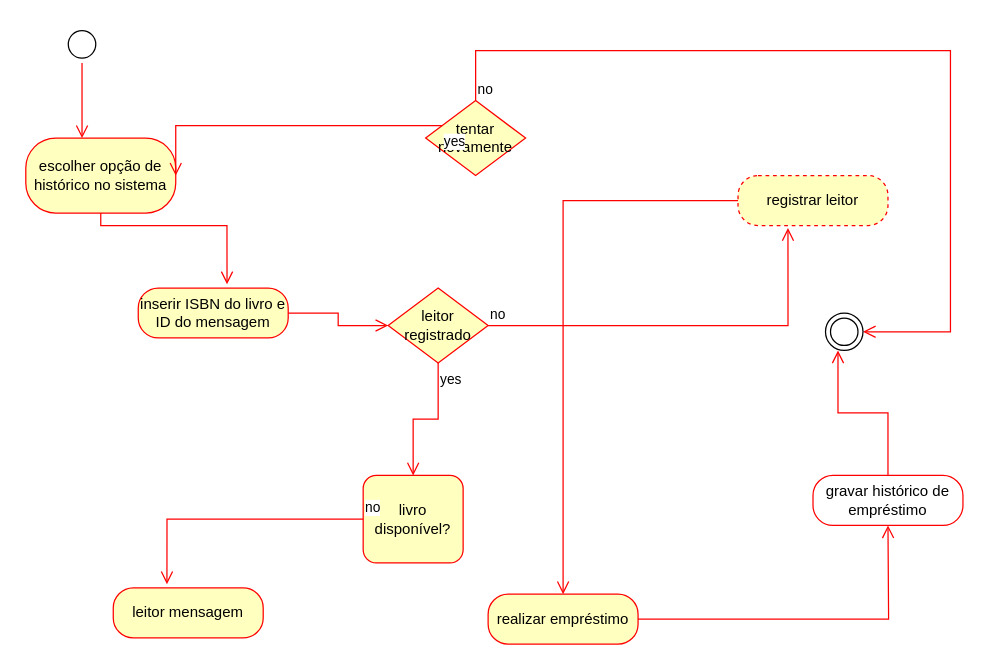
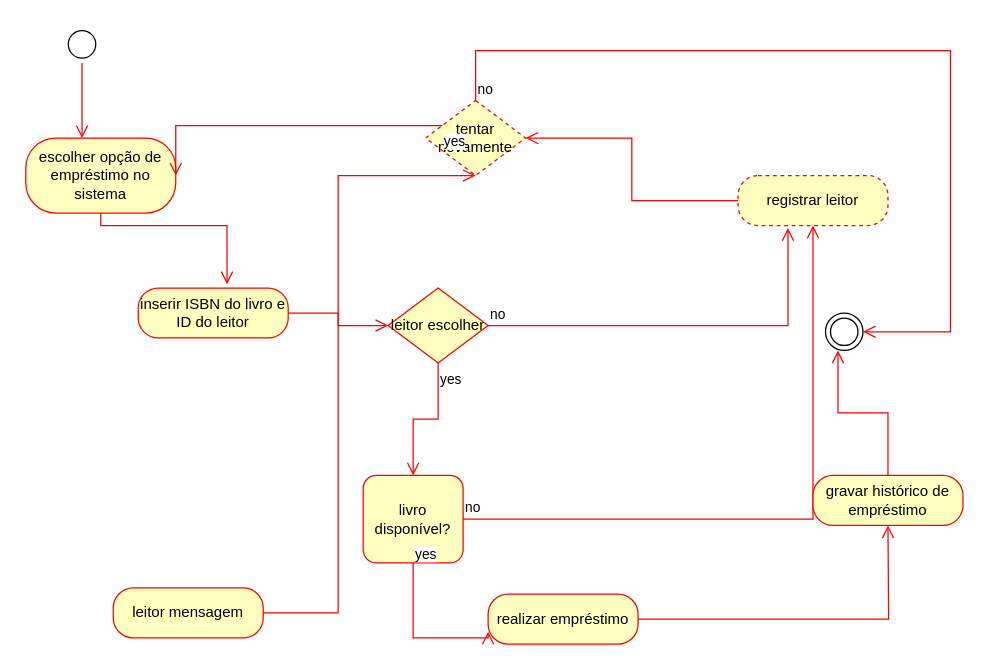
- <mxCell id="8" value="tentar novamente" style="rhombus;whiteSpace=wrap;html=1;fontColor=#000000;fillColor=#ffffc0;strokeColor=#ff0000;" vertex="1" parent="1"><mxGeometry x="340" y="80" width="80" height="60" as="geometry" /></mxCell>
+ <mxCell id="8" value="tentar novamente" style="rhombus;whiteSpace=wrap;html=1;fontColor=#000000;fillColor=#ffffc0;strokeColor=#ff0000;dashed=1;" vertex="1" parent="1"><mxGeometry x="340" y="80" width="80" height="60" as="geometry" /></mxCell>
- <mxCell id="2" value="escolher opção de histórico no sistema" style="rounded=1;whiteSpace=wrap;html=1;arcSize=40;fontColor=#000000;fillColor=#ffffc0;strokeColor=#ff0000;" vertex="1" parent="1"><mxGeometry x="20" y="110" width="120" height="60" as="geometry" /></mxCell>
+ <mxCell id="2" value="escolher opção de empréstimo no sistema" style="rounded=1;whiteSpace=wrap;html=1;arcSize=40;fontColor=#000000;fillColor=#ffffc0;strokeColor=#ff0000;" vertex="1" parent="1"><mxGeometry x="20" y="110" width="120" height="60" as="geometry" /></mxCell>
- <mxCell id="6" value="inserir ISBN do livro e ID do mensagem" style="rounded=1;whiteSpace=wrap;html=1;arcSize=40;fontColor=#000000;fillColor=#ffffc0;strokeColor=#ff0000;" vertex="1" parent="1"><mxGeometry x="110" y="230" width="120" height="40" as="geometry" /></mxCell>
+ <mxCell id="6" value="inserir ISBN do livro e ID do leitor" style="rounded=1;whiteSpace=wrap;html=1;arcSize=40;fontColor=#000000;fillColor=#ffffc0;strokeColor=#ff0000;" vertex="1" parent="1"><mxGeometry x="110" y="230" width="120" height="40" as="geometry" /></mxCell>
- <mxCell id="14" value="leitor registrado" style="rhombus;whiteSpace=wrap;html=1;fontColor=#000000;fillColor=#ffffc0;strokeColor=#ff0000;" vertex="1" parent="1"><mxGeometry x="310" y="230" width="80" height="60" as="geometry" /></mxCell>
+ <mxCell id="14" value="leitor escolher" style="rhombus;whiteSpace=wrap;html=1;fontColor=#000000;fillColor=#ffffc0;strokeColor=#ff0000;" vertex="1" parent="1"><mxGeometry x="310" y="230" width="80" height="60" as="geometry" /></mxCell>
- <mxCell id="20" value="" style="edgeStyle=orthogonalEdgeStyle;html=1;verticalAlign=bottom;endArrow=open;endSize=8;strokeColor=#ff0000;rounded=0;" edge="1" source="19" parent="1" target="4"><mxGeometry relative="1" as="geometry"><mxPoint x="690" y="160" as="targetPoint" /></mxGeometry></mxCell>
+ <mxCell id="20" value="" style="edgeStyle=orthogonalEdgeStyle;html=1;verticalAlign=bottom;endArrow=open;endSize=8;strokeColor=#ff0000;rounded=0;entryX=1;entryY=0.5;entryDx=0;entryDy=0;" edge="1" source="19" parent="1" target="8"><mxGeometry relative="1" as="geometry"><mxPoint x="690" y="160" as="targetPoint" /></mxGeometry></mxCell>
- <mxCell id="17" value="gravar histórico de empréstimo" style="rounded=1;whiteSpace=wrap;html=1;arcSize=40;fontColor=#000000;fillColor=#ffffff;strokeColor=#ff0000;" vertex="1" parent="1"><mxGeometry x="650" y="380" width="120" height="40" as="geometry" /></mxCell>
+ <mxCell id="17" value="gravar histórico de empréstimo" style="rounded=1;whiteSpace=wrap;html=1;arcSize=40;fontColor=#000000;fillColor=#ffffc0;strokeColor=#ff0000;" vertex="1" parent="1"><mxGeometry x="650" y="380" width="120" height="40" as="geometry" /></mxCell>
+ <mxCell id="22" value="" style="edgeStyle=orthogonalEdgeStyle;html=1;verticalAlign=bottom;endArrow=open;endSize=8;strokeColor=#ff0000;rounded=0;entryX=0.5;entryY=1;entryDx=0;entryDy=0;" edge="1" source="21" parent="1" target="8"><mxGeometry relative="1" as="geometry"><mxPoint x="90" y="450" as="targetPoint" /><Array as="points"><mxPoint x="270" y="490" /><mxPoint x="270" y="140" /></Array></mxGeometry></mxCell>
- <mxCell id="12" value="no" style="edgeStyle=orthogonalEdgeStyle;html=1;align=left;verticalAlign=bottom;endArrow=open;endSize=8;strokeColor=#ff0000;rounded=0;entryX=0.358;entryY=-0.075;entryDx=0;entryDy=0;entryPerimeter=0;" edge="1" source="11" parent="1" target="21"><mxGeometry x="-1" relative="1" as="geometry"><mxPoint x="470" y="400" as="targetPoint" /></mxGeometry></mxCell>
+ <mxCell id="12" value="no" style="edgeStyle=orthogonalEdgeStyle;html=1;align=left;verticalAlign=bottom;endArrow=open;endSize=8;strokeColor=#ff0000;rounded=0;" edge="1" source="11" parent="1" target="19"><mxGeometry x="-1" relative="1" as="geometry"><mxPoint x="470" y="400" as="targetPoint" /></mxGeometry></mxCell>
+ <mxCell id="13" value="yes" style="edgeStyle=orthogonalEdgeStyle;html=1;align=left;verticalAlign=top;endArrow=open;endSize=8;strokeColor=#ff0000;rounded=0;entryX=0;entryY=0.75;entryDx=0;entryDy=0;" edge="1" source="11" parent="1" target="4"><mxGeometry x="-1" y="-20" relative="1" as="geometry"><mxPoint x="330" y="480" as="targetPoint" /><Array as="points"><mxPoint x="330" y="510" /></Array><mxPoint x="20" y="-20" as="offset" /></mxGeometry></mxCell>
